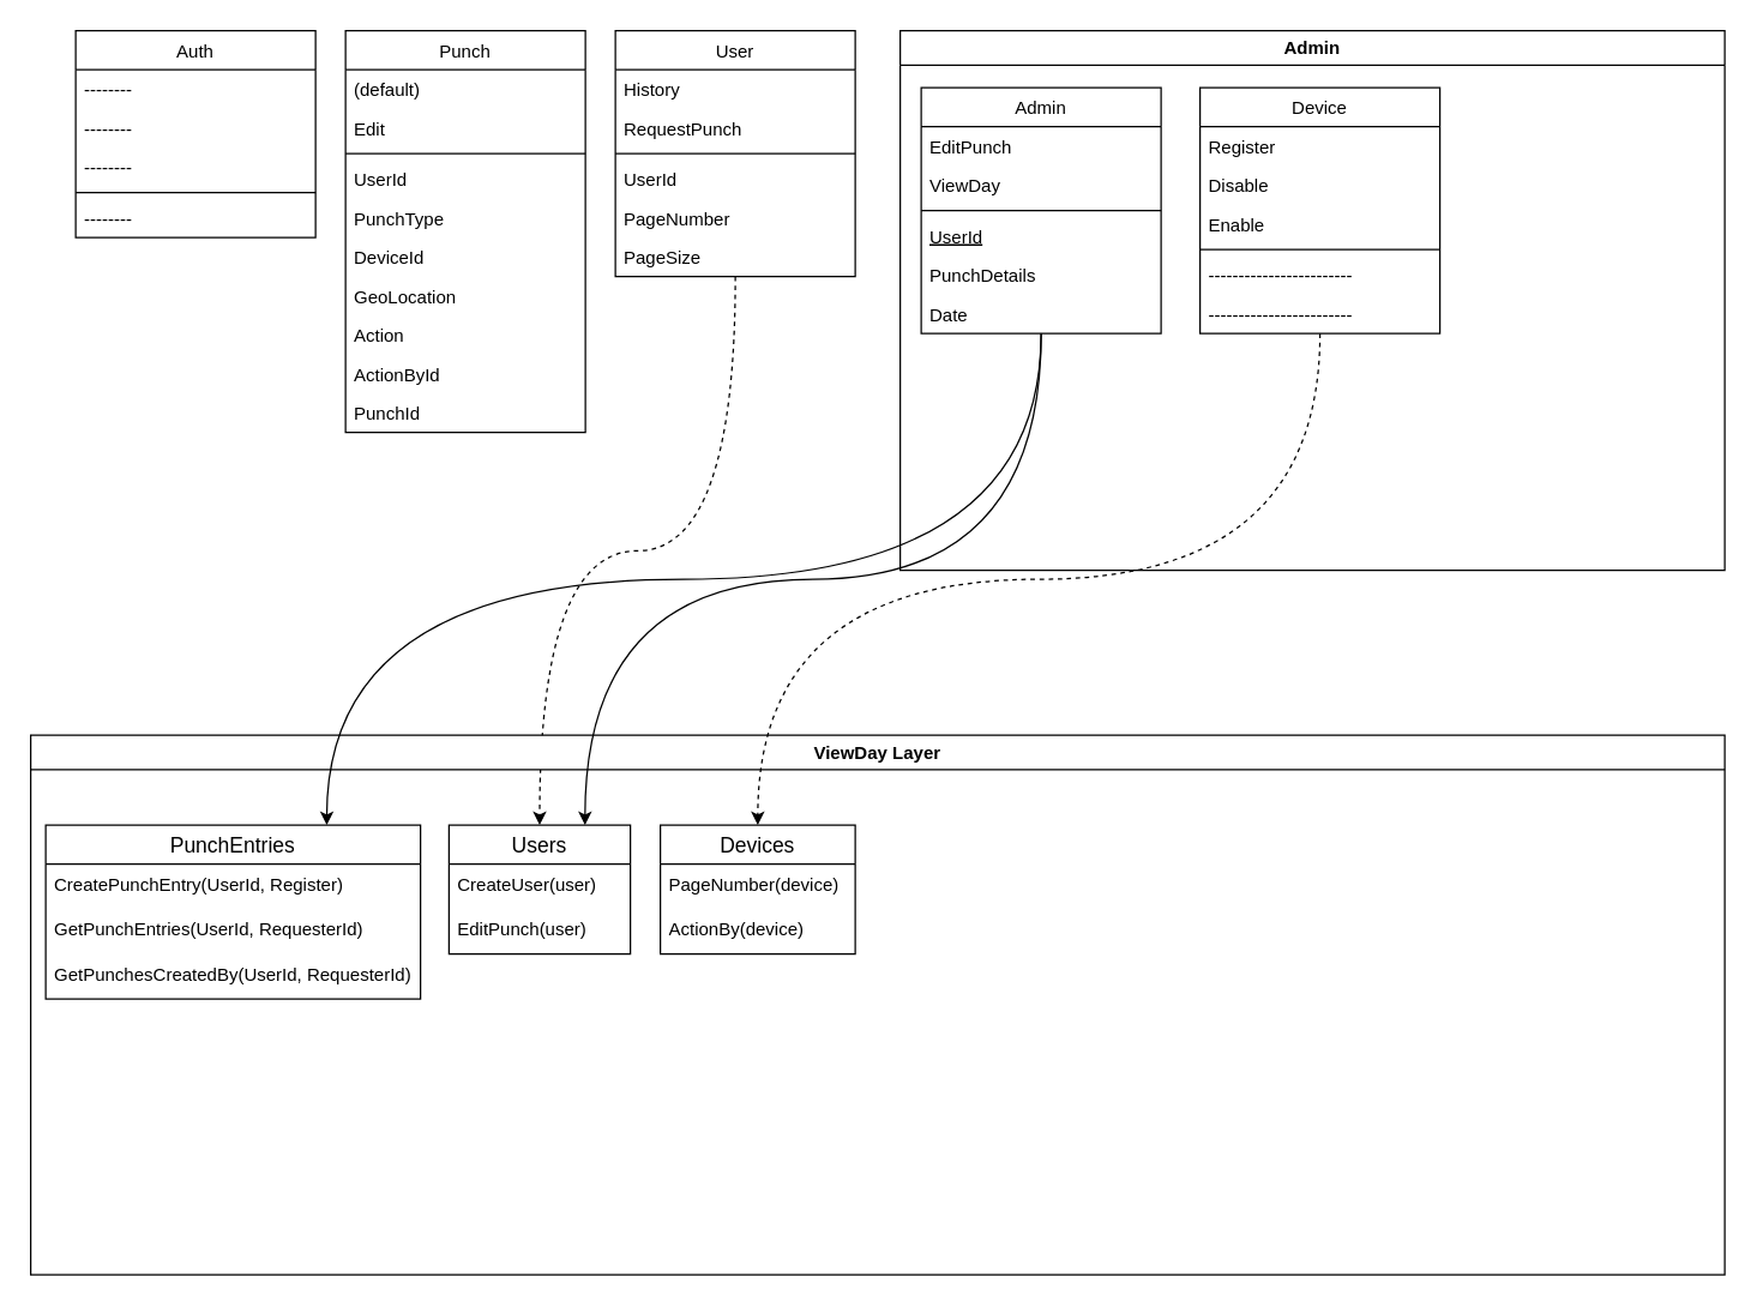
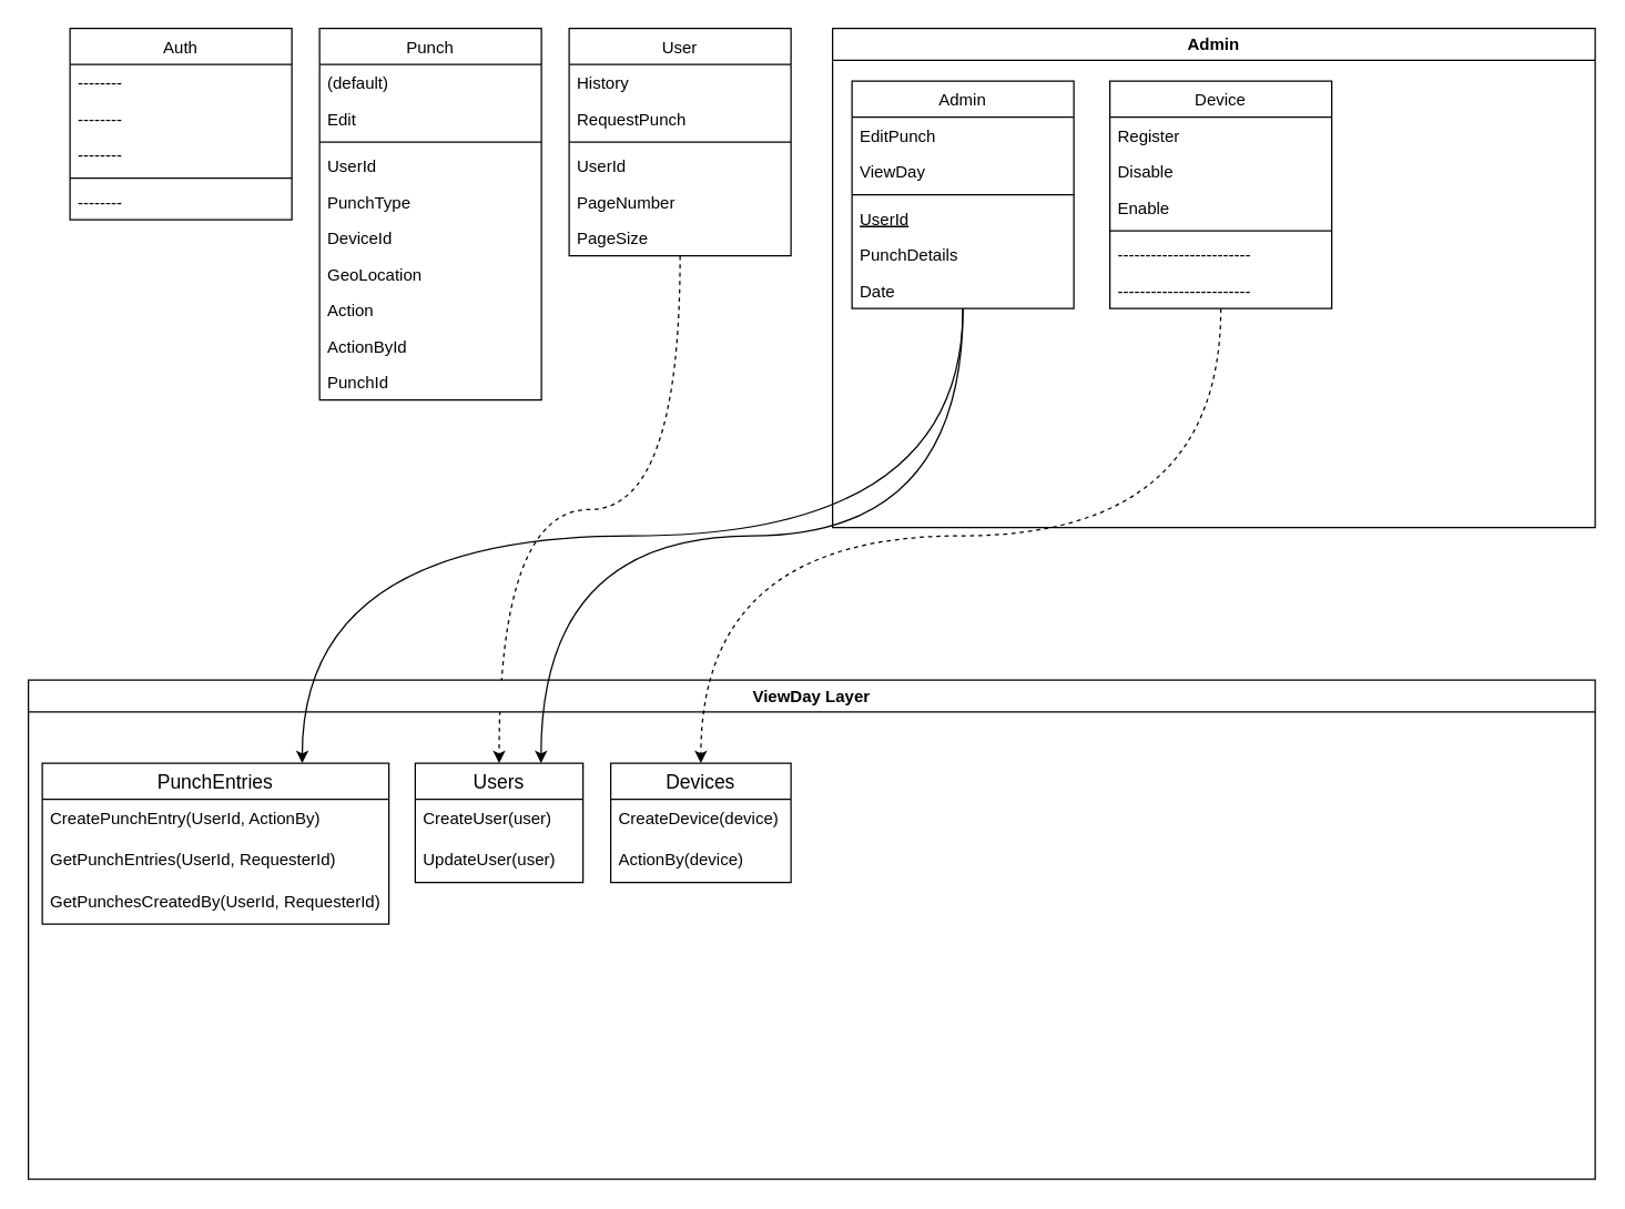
- <mxCell id="44" value="CreatePunchEntry(UserId, Register)" style="text;strokeColor=none;fillColor=none;spacingLeft=4;spacingRight=4;overflow=hidden;rotatable=0;points=[[0,0.5],[1,0.5]];portConstraint=eastwest;fontSize=12;whiteSpace=wrap;html=1;" vertex="1" parent="43"><mxGeometry y="26" width="250" height="30" as="geometry" /></mxCell>
+ <mxCell id="44" value="CreatePunchEntry(UserId, ActionBy)" style="text;strokeColor=none;fillColor=none;spacingLeft=4;spacingRight=4;overflow=hidden;rotatable=0;points=[[0,0.5],[1,0.5]];portConstraint=eastwest;fontSize=12;whiteSpace=wrap;html=1;" vertex="1" parent="43"><mxGeometry y="26" width="250" height="30" as="geometry" /></mxCell>
- <mxCell id="51" value="PageNumber(device)" style="text;strokeColor=none;fillColor=none;spacingLeft=4;spacingRight=4;overflow=hidden;rotatable=0;points=[[0,0.5],[1,0.5]];portConstraint=eastwest;fontSize=12;whiteSpace=wrap;html=1;" vertex="1" parent="50"><mxGeometry y="26" width="130" height="30" as="geometry" /></mxCell>
+ <mxCell id="51" value="CreateDevice(device)" style="text;strokeColor=none;fillColor=none;spacingLeft=4;spacingRight=4;overflow=hidden;rotatable=0;points=[[0,0.5],[1,0.5]];portConstraint=eastwest;fontSize=12;whiteSpace=wrap;html=1;" vertex="1" parent="50"><mxGeometry y="26" width="130" height="30" as="geometry" /></mxCell>
- <mxCell id="49" value="EditPunch(user)" style="text;strokeColor=none;fillColor=none;spacingLeft=4;spacingRight=4;overflow=hidden;rotatable=0;points=[[0,0.5],[1,0.5]];portConstraint=eastwest;fontSize=12;whiteSpace=wrap;html=1;" vertex="1" parent="47"><mxGeometry y="56" width="121" height="30" as="geometry" /></mxCell>
+ <mxCell id="49" value="UpdateUser(user)" style="text;strokeColor=none;fillColor=none;spacingLeft=4;spacingRight=4;overflow=hidden;rotatable=0;points=[[0,0.5],[1,0.5]];portConstraint=eastwest;fontSize=12;whiteSpace=wrap;html=1;" vertex="1" parent="47"><mxGeometry y="56" width="121" height="30" as="geometry" /></mxCell>
